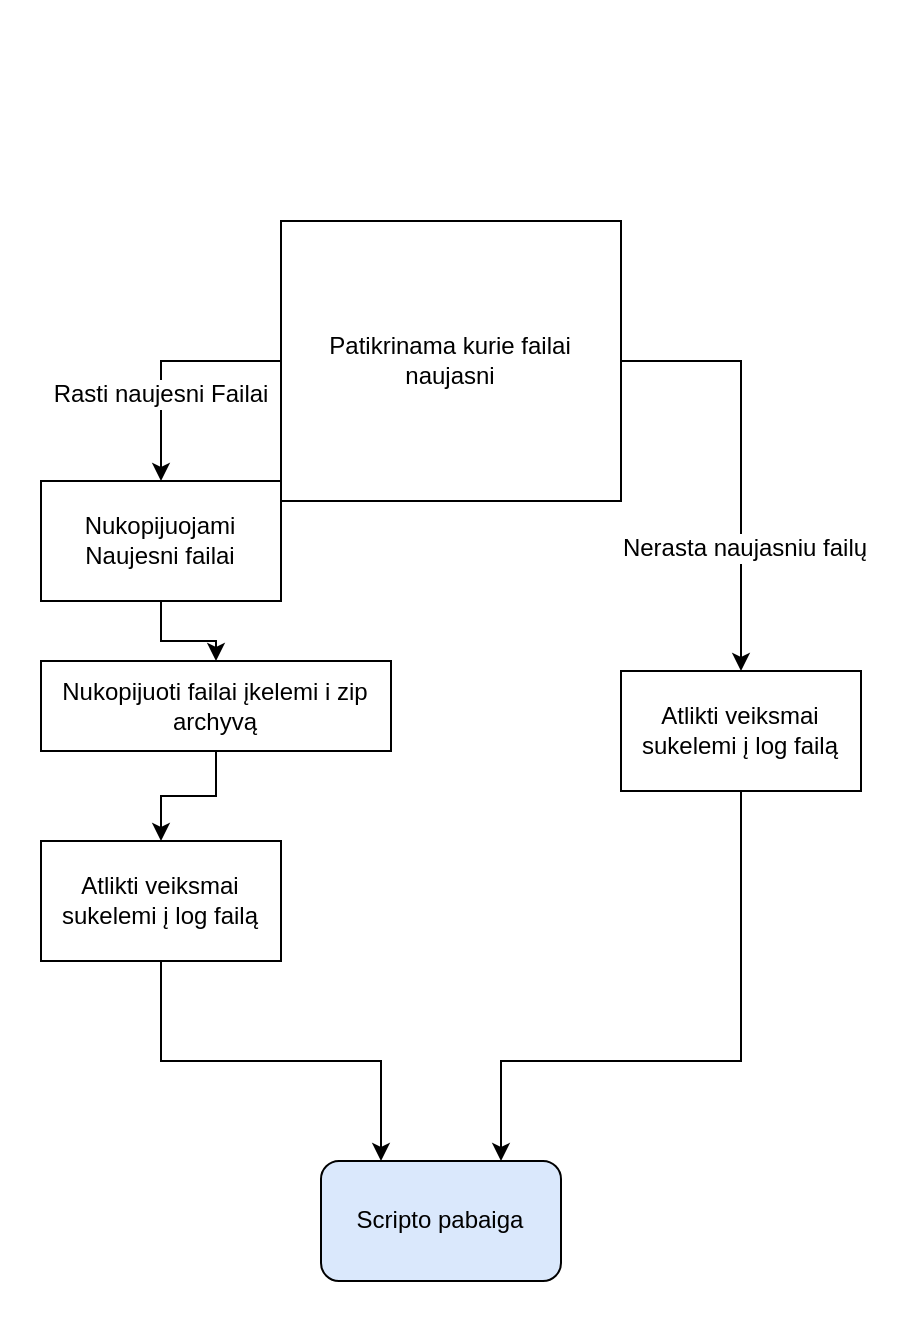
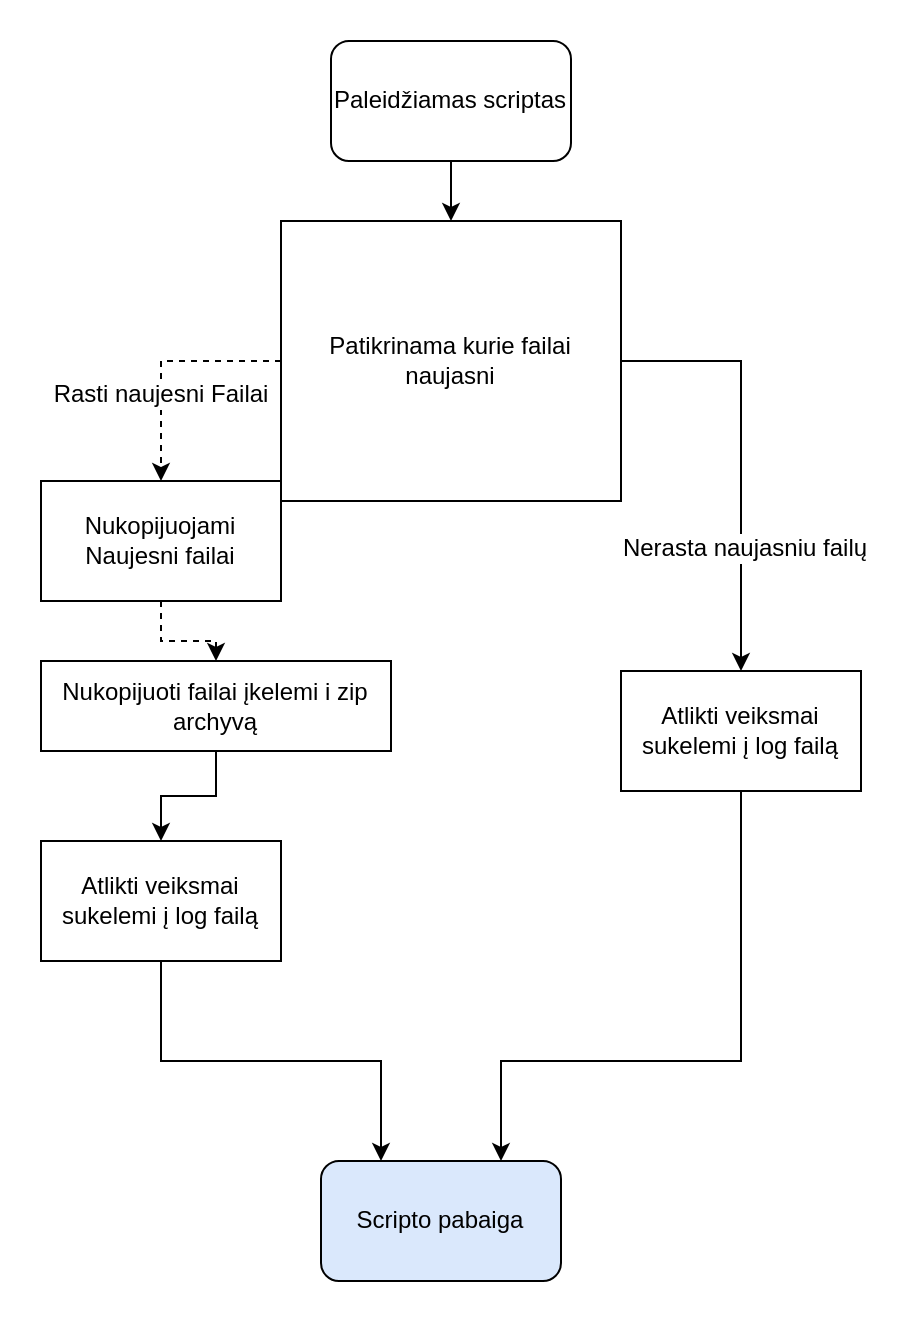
+ <mxCell id="3" value="Paleidžiamas scriptas" style="rounded=1;whiteSpace=wrap;html=1;" parent="1" vertex="1"><mxGeometry x="165" y="20" width="120" height="60" as="geometry" /></mxCell>
+ <mxCell id="2" style="edgeStyle=orthogonalEdgeStyle;rounded=0;orthogonalLoop=1;jettySize=auto;html=1;exitX=0.5;exitY=1;exitDx=0;exitDy=0;entryX=0.5;entryY=0;entryDx=0;entryDy=0;" parent="1" source="3" target="16" edge="1"><mxGeometry relative="1" as="geometry" /></mxCell>
- <mxCell id="4" style="edgeStyle=orthogonalEdgeStyle;rounded=0;orthogonalLoop=1;jettySize=auto;html=1;exitX=0;exitY=0.5;exitDx=0;exitDy=0;" parent="1" source="16" target="9" edge="1"><mxGeometry relative="1" as="geometry"><mxPoint x="120" y="150" as="sourcePoint" /></mxGeometry></mxCell>
+ <mxCell id="4" style="edgeStyle=orthogonalEdgeStyle;rounded=0;orthogonalLoop=1;jettySize=auto;html=1;exitX=0;exitY=0.5;exitDx=0;exitDy=0;dashed=1;" parent="1" source="16" target="9" edge="1"><mxGeometry relative="1" as="geometry"><mxPoint x="120" y="150" as="sourcePoint" /></mxGeometry></mxCell>
- <mxCell id="8" style="edgeStyle=orthogonalEdgeStyle;rounded=0;orthogonalLoop=1;jettySize=auto;html=1;exitX=0.5;exitY=1;exitDx=0;exitDy=0;entryX=0.5;entryY=0;entryDx=0;entryDy=0;" edge="1" parent="1" source="9" target="14"><mxGeometry relative="1" as="geometry" /></mxCell>
+ <mxCell id="8" style="edgeStyle=orthogonalEdgeStyle;rounded=0;orthogonalLoop=1;jettySize=auto;html=1;exitX=0.5;exitY=1;exitDx=0;exitDy=0;entryX=0.5;entryY=0;entryDx=0;entryDy=0;dashed=1;" edge="1" parent="1" source="9" target="14"><mxGeometry relative="1" as="geometry" /></mxCell>
